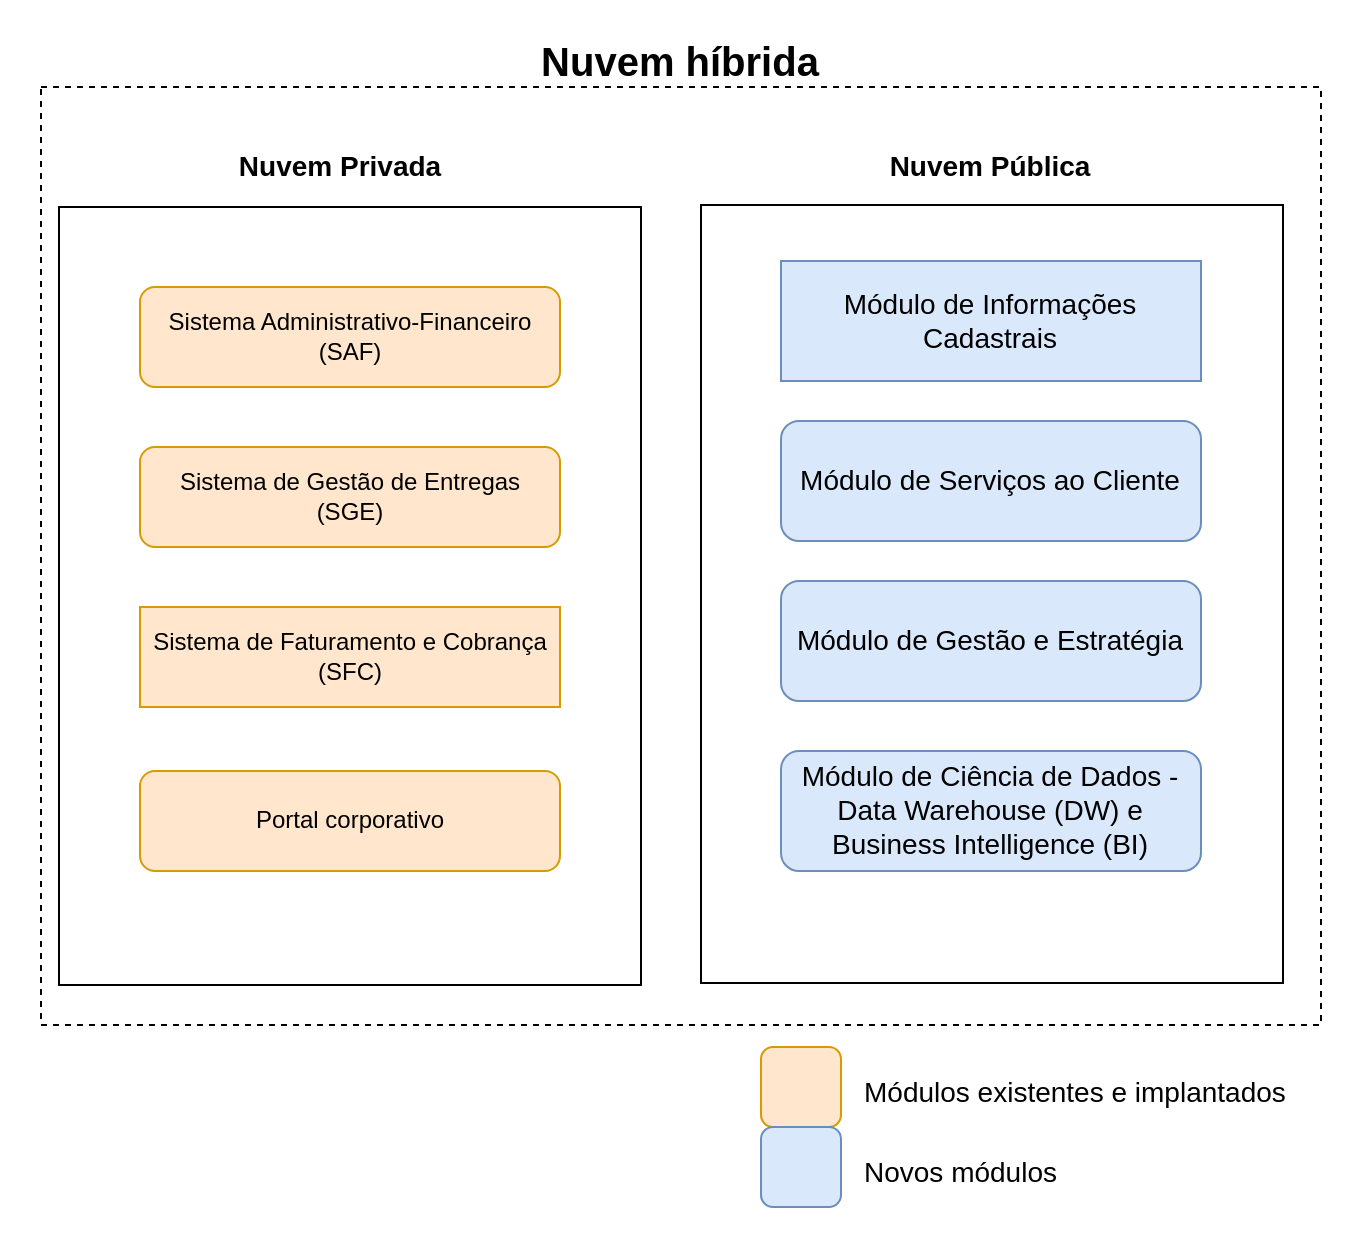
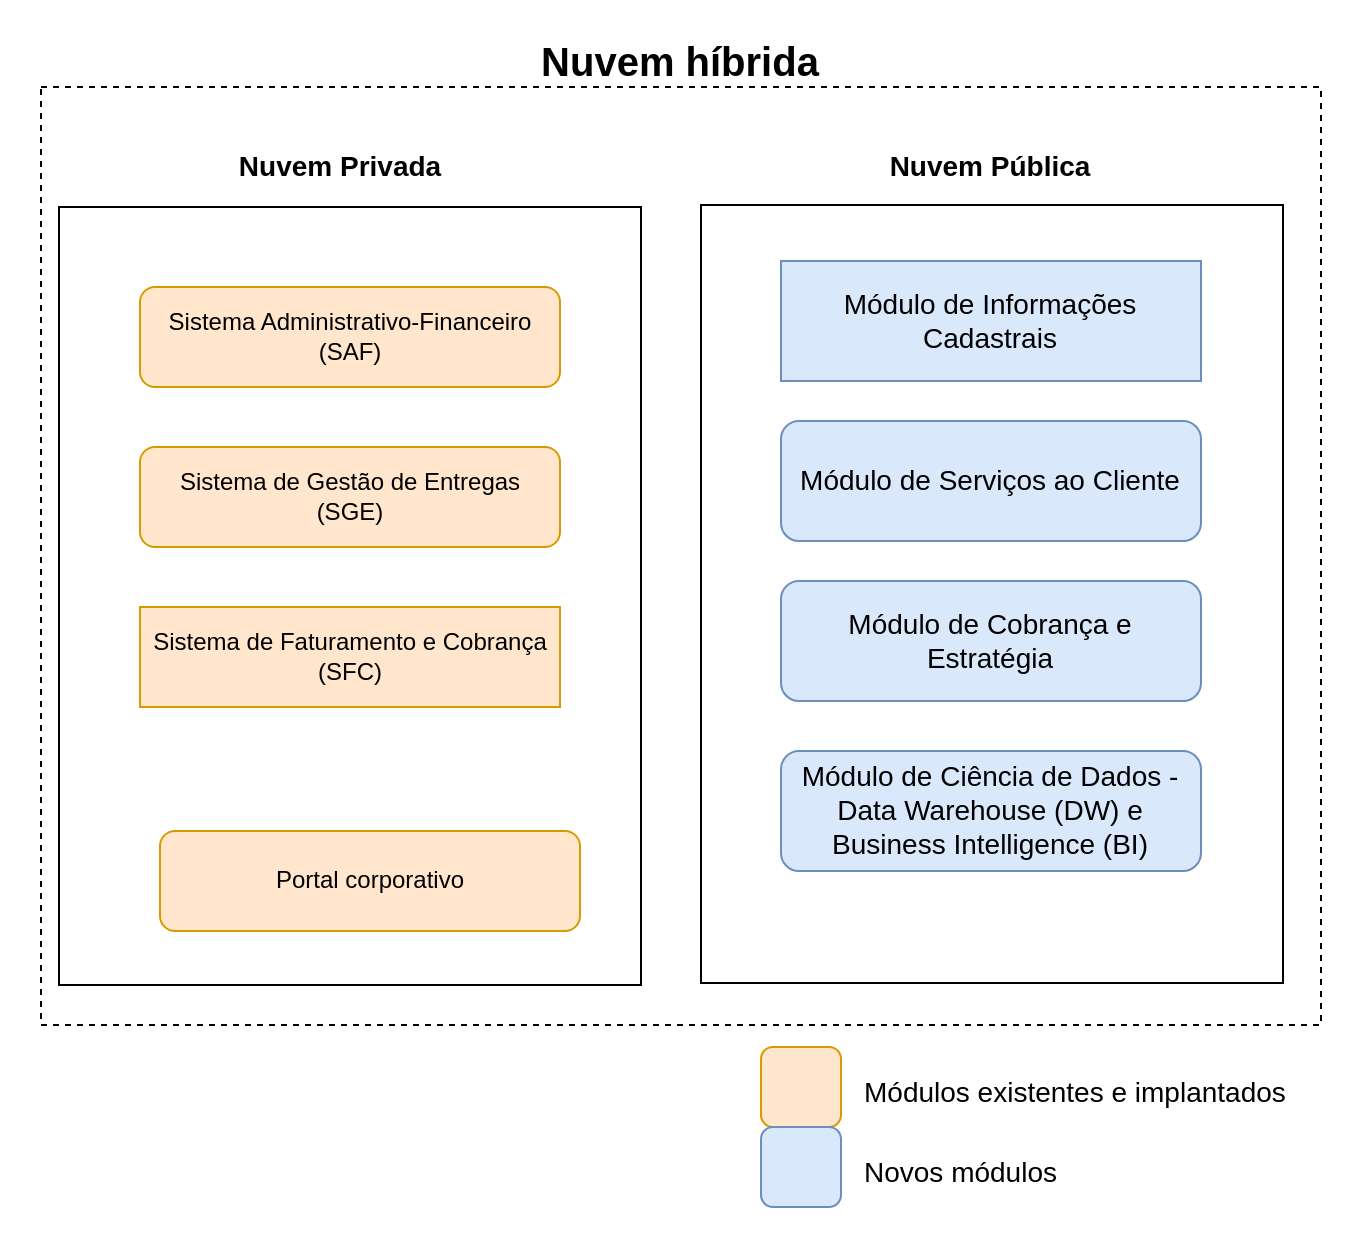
- <mxCell id="13" value="Módulo de Gestão e Estratégia" style="rounded=1;whiteSpace=wrap;html=1;fontSize=14;fillColor=#dae8fc;strokeColor=#6c8ebf;" parent="1" vertex="1"><mxGeometry x="390" y="290" width="210" height="60" as="geometry" /></mxCell>
+ <mxCell id="13" value="Módulo de Cobrança e Estratégia" style="rounded=1;whiteSpace=wrap;html=1;fontSize=14;fillColor=#dae8fc;strokeColor=#6c8ebf;" parent="1" vertex="1"><mxGeometry x="390" y="290" width="210" height="60" as="geometry" /></mxCell>
- <mxCell id="10" value="Portal corporativo" style="rounded=1;whiteSpace=wrap;html=1;fillColor=#ffe6cc;strokeColor=#d79b00;" parent="1" vertex="1"><mxGeometry x="69.5" y="385" width="210" height="50" as="geometry" /></mxCell>
+ <mxCell id="10" value="Portal corporativo" style="rounded=1;whiteSpace=wrap;html=1;fillColor=#ffe6cc;strokeColor=#d79b00;" parent="1" vertex="1"><mxGeometry x="79.5" y="415" width="210" height="50" as="geometry" /></mxCell>
